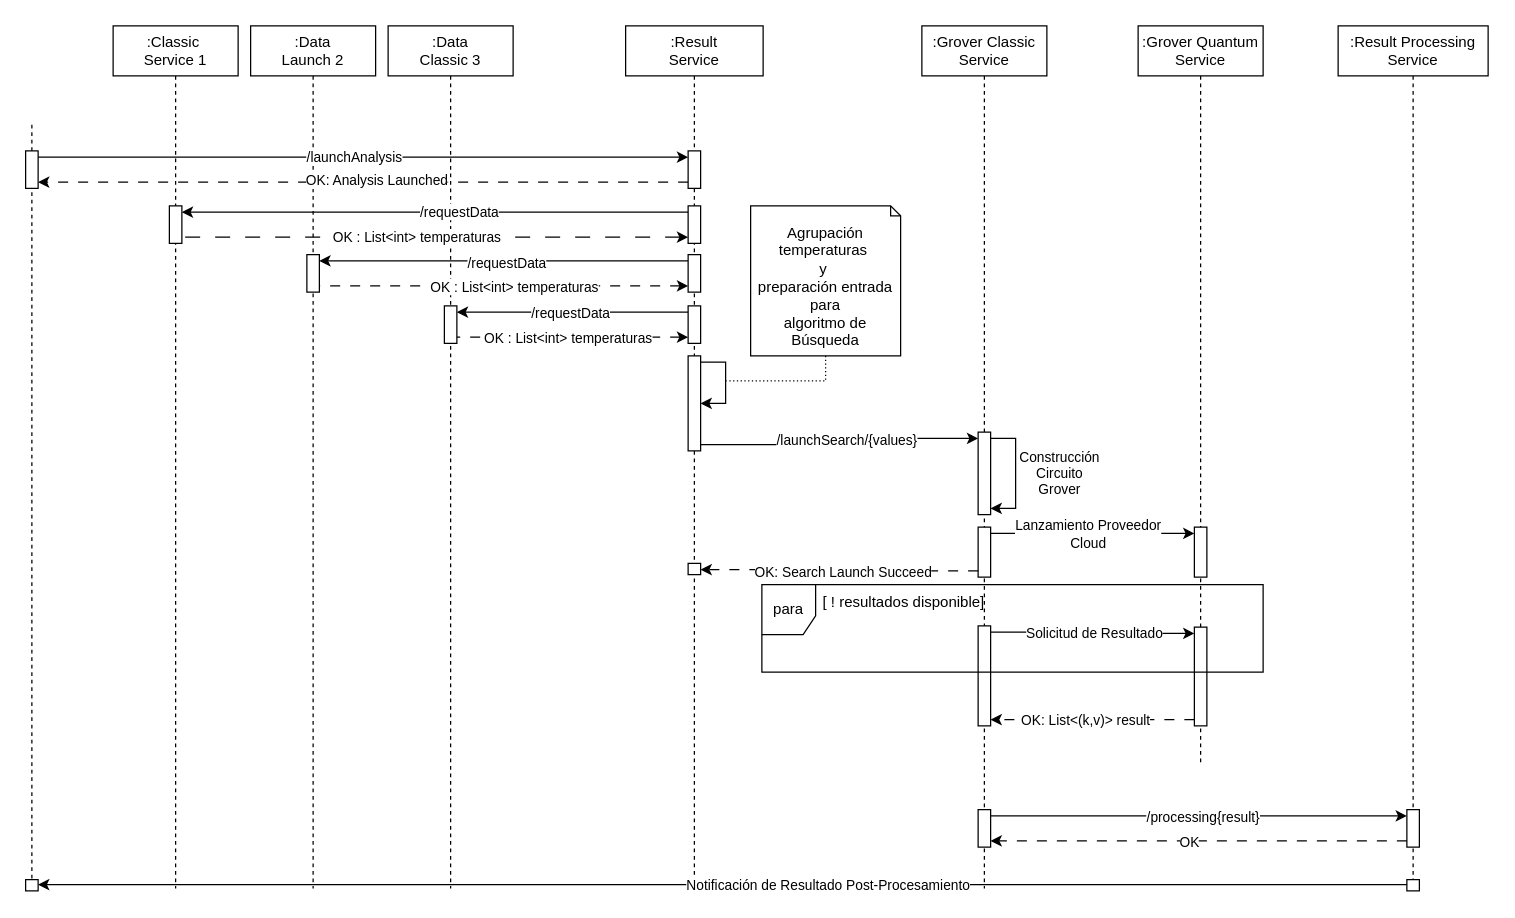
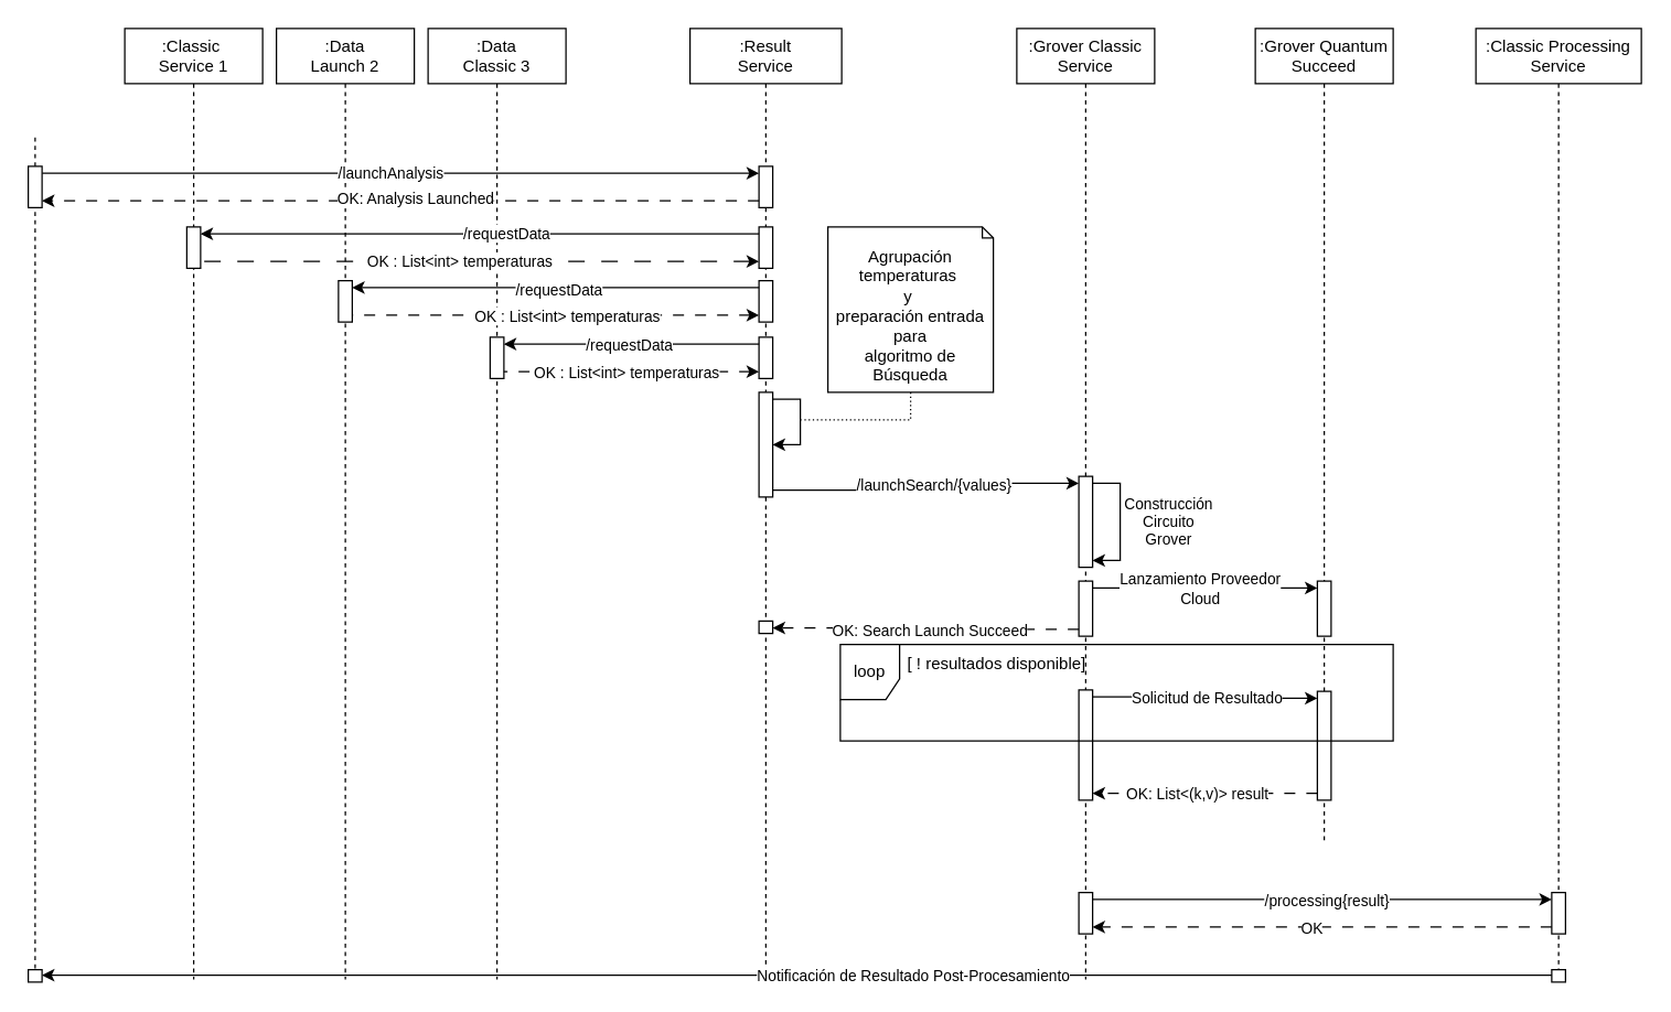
- <mxCell id="50" value="&lt;div&gt;:Grover Quantum&lt;br&gt;&lt;/div&gt;&lt;div&gt;Service&lt;/div&gt;" style="shape=umlLifeline;perimeter=lifelinePerimeter;whiteSpace=wrap;html=1;container=1;dropTarget=0;collapsible=0;recursiveResize=0;outlineConnect=0;portConstraint=eastwest;newEdgeStyle={&quot;edgeStyle&quot;:&quot;elbowEdgeStyle&quot;,&quot;elbow&quot;:&quot;vertical&quot;,&quot;curved&quot;:0,&quot;rounded&quot;:0};" parent="1" vertex="1"><mxGeometry x="910" y="20" width="100" height="590" as="geometry" /></mxCell>
+ <mxCell id="50" value="&lt;div&gt;:Grover Quantum&lt;br&gt;&lt;/div&gt;&lt;div&gt;Succeed&lt;/div&gt;" style="shape=umlLifeline;perimeter=lifelinePerimeter;whiteSpace=wrap;html=1;container=1;dropTarget=0;collapsible=0;recursiveResize=0;outlineConnect=0;portConstraint=eastwest;newEdgeStyle={&quot;edgeStyle&quot;:&quot;elbowEdgeStyle&quot;,&quot;elbow&quot;:&quot;vertical&quot;,&quot;curved&quot;:0,&quot;rounded&quot;:0};" parent="1" vertex="1"><mxGeometry x="910" y="20" width="100" height="590" as="geometry" /></mxCell>
- <mxCell id="23" value=":Result Processing&lt;div&gt;Service&lt;/div&gt;" style="shape=umlLifeline;perimeter=lifelinePerimeter;whiteSpace=wrap;html=1;container=1;dropTarget=0;collapsible=0;recursiveResize=0;outlineConnect=0;portConstraint=eastwest;newEdgeStyle={&quot;edgeStyle&quot;:&quot;elbowEdgeStyle&quot;,&quot;elbow&quot;:&quot;vertical&quot;,&quot;curved&quot;:0,&quot;rounded&quot;:0};" parent="1" vertex="1"><mxGeometry x="1070" y="20" width="120" height="690" as="geometry" /></mxCell>
+ <mxCell id="23" value=":Classic Processing&lt;div&gt;Service&lt;/div&gt;" style="shape=umlLifeline;perimeter=lifelinePerimeter;whiteSpace=wrap;html=1;container=1;dropTarget=0;collapsible=0;recursiveResize=0;outlineConnect=0;portConstraint=eastwest;newEdgeStyle={&quot;edgeStyle&quot;:&quot;elbowEdgeStyle&quot;,&quot;elbow&quot;:&quot;vertical&quot;,&quot;curved&quot;:0,&quot;rounded&quot;:0};" parent="1" vertex="1"><mxGeometry x="1070" y="20" width="120" height="690" as="geometry" /></mxCell>
- <mxCell id="66" value="para" style="shape=umlFrame;whiteSpace=wrap;html=1;pointerEvents=0;recursiveResize=0;container=1;collapsible=0;width=43;height=40;" parent="1" vertex="1"><mxGeometry x="609" y="467" width="401" height="70" as="geometry" /></mxCell>
+ <mxCell id="66" value="loop" style="shape=umlFrame;whiteSpace=wrap;html=1;pointerEvents=0;recursiveResize=0;container=1;collapsible=0;width=43;height=40;" parent="1" vertex="1"><mxGeometry x="609" y="467" width="401" height="70" as="geometry" /></mxCell>
